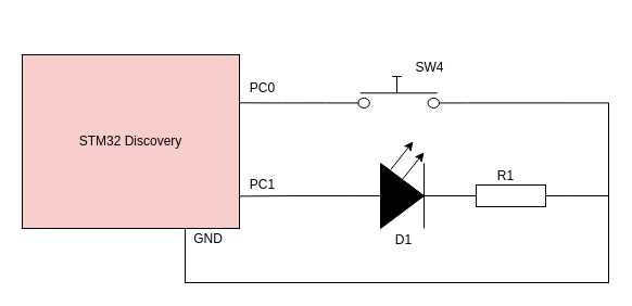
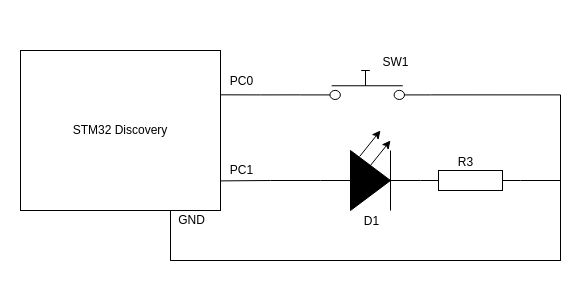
- <mxCell id="16" value="SW4" style="text;html=1;resizable=0;points=[];align=center;verticalAlign=middle;labelBackgroundColor=#ffffff;" vertex="1" connectable="0" parent="1"><mxGeometry x="309.857" y="20" as="geometry"><mxPoint x="85" y="41" as="offset" /></mxGeometry></mxCell>
+ <mxCell id="16" value="SW1" style="text;html=1;resizable=0;points=[];align=center;verticalAlign=middle;labelBackgroundColor=#ffffff;" vertex="1" connectable="0" parent="1"><mxGeometry x="309.857" y="20" as="geometry"><mxPoint x="85" y="41" as="offset" /></mxGeometry></mxCell>
- <mxCell id="2" value="STM32 Discovery" style="rounded=0;whiteSpace=wrap;html=1;fillColor=#f8cecc;" vertex="1" parent="1"><mxGeometry x="20" y="50" width="200" height="160" as="geometry" /></mxCell>
+ <mxCell id="2" value="STM32 Discovery" style="rounded=0;whiteSpace=wrap;html=1;" vertex="1" parent="1"><mxGeometry x="20" y="50" width="200" height="160" as="geometry" /></mxCell>
- <mxCell id="17" value="R1" style="text;html=1;resizable=0;points=[];align=center;verticalAlign=middle;labelBackgroundColor=#ffffff;" vertex="1" connectable="0" parent="1"><mxGeometry x="379.857" y="120" as="geometry"><mxPoint x="85" y="41" as="offset" /></mxGeometry></mxCell>
+ <mxCell id="17" value="R3" style="text;html=1;resizable=0;points=[];align=center;verticalAlign=middle;labelBackgroundColor=#ffffff;" vertex="1" connectable="0" parent="1"><mxGeometry x="379.857" y="120" as="geometry"><mxPoint x="85" y="41" as="offset" /></mxGeometry></mxCell>
